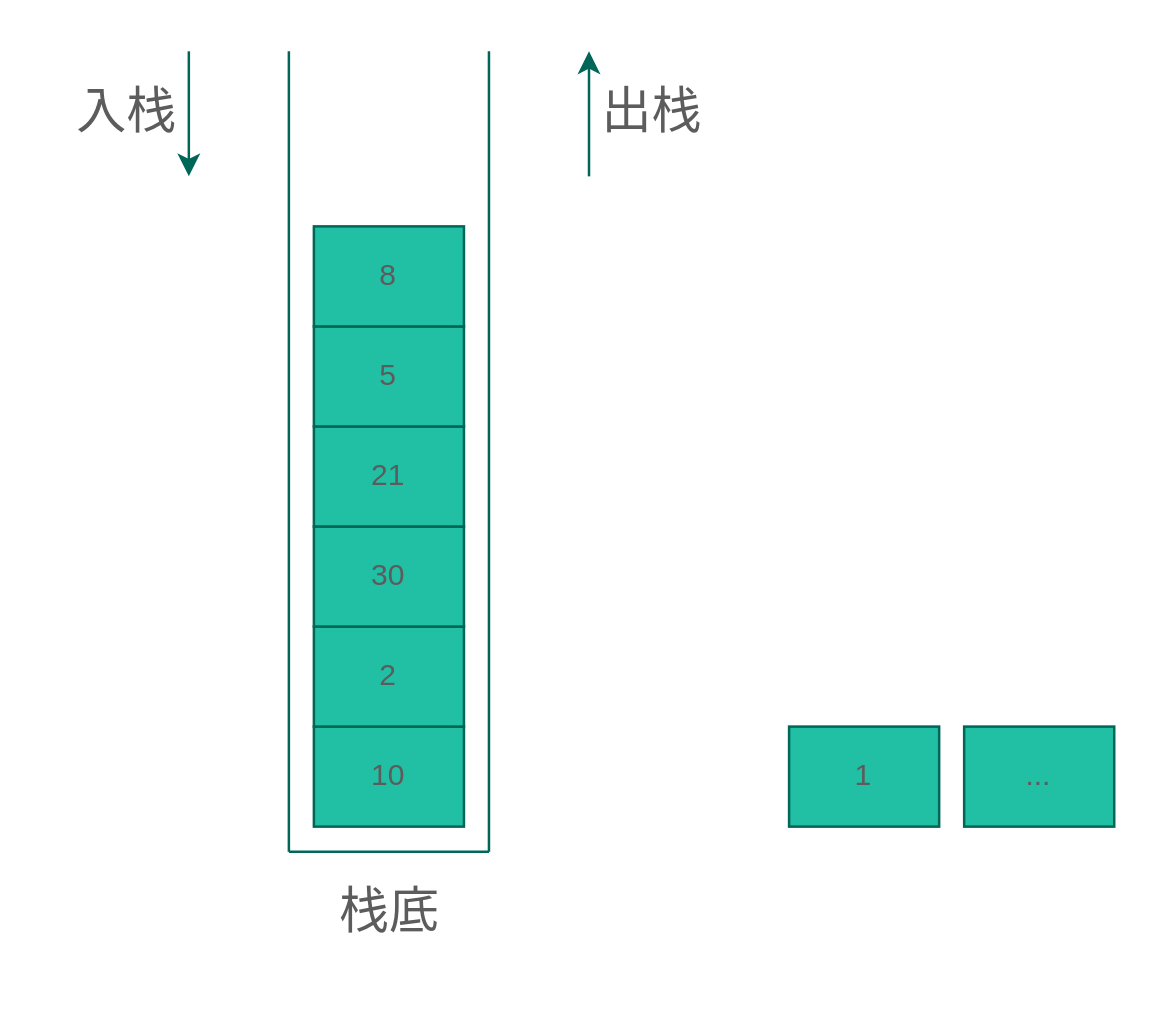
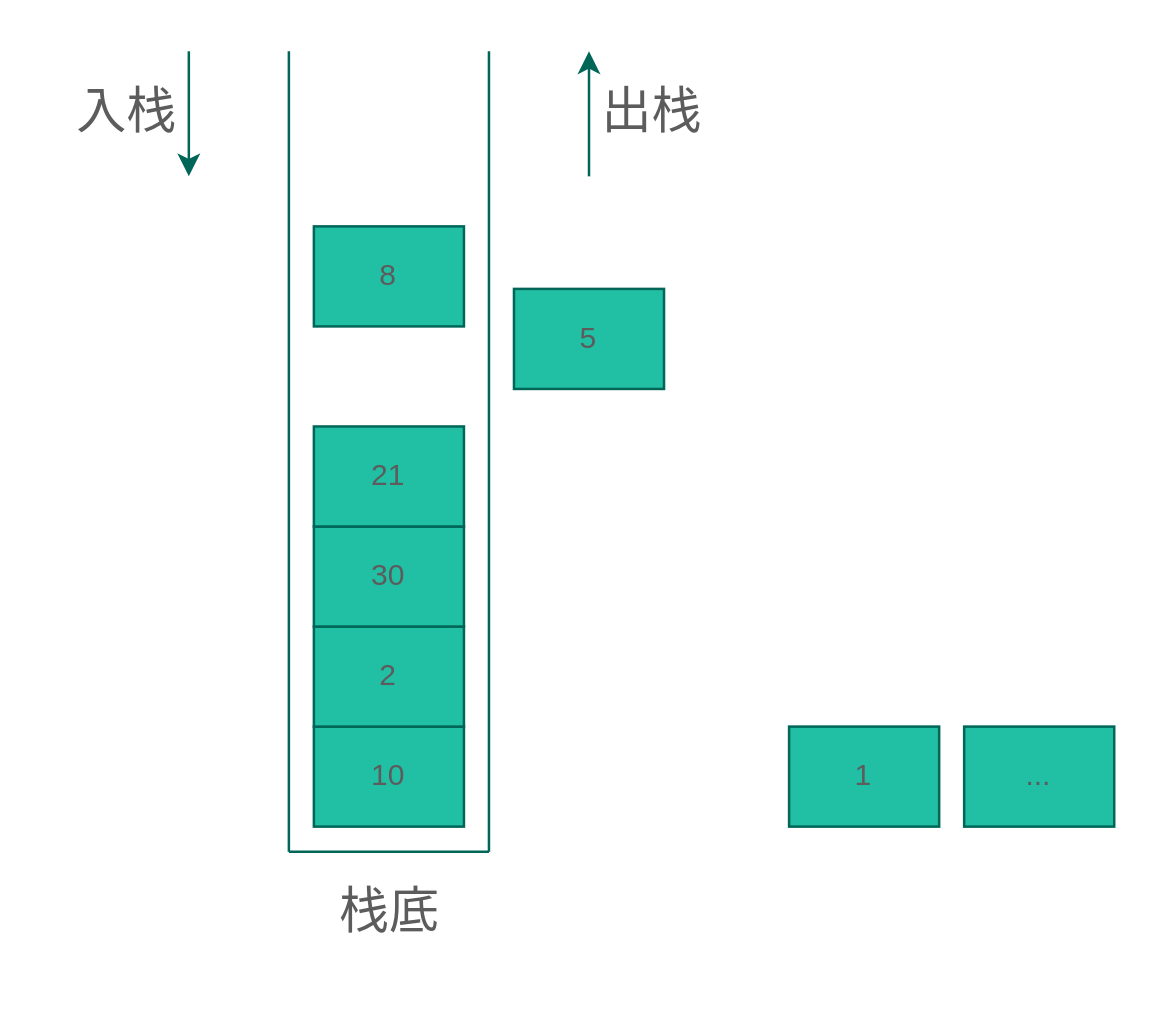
- <mxCell id="9" value="5" style="rounded=0;whiteSpace=wrap;html=1;labelBackgroundColor=none;fillColor=#21C0A5;strokeColor=#006658;fontColor=#5C5C5C;" parent="1" vertex="1"><mxGeometry x="125" y="130" width="60" height="40" as="geometry" /></mxCell>
+ <mxCell id="9" value="5" style="rounded=0;whiteSpace=wrap;html=1;labelBackgroundColor=none;fillColor=#21C0A5;strokeColor=#006658;fontColor=#5C5C5C;" parent="1" vertex="1"><mxGeometry x="205" y="115" width="60" height="40" as="geometry" /></mxCell>
